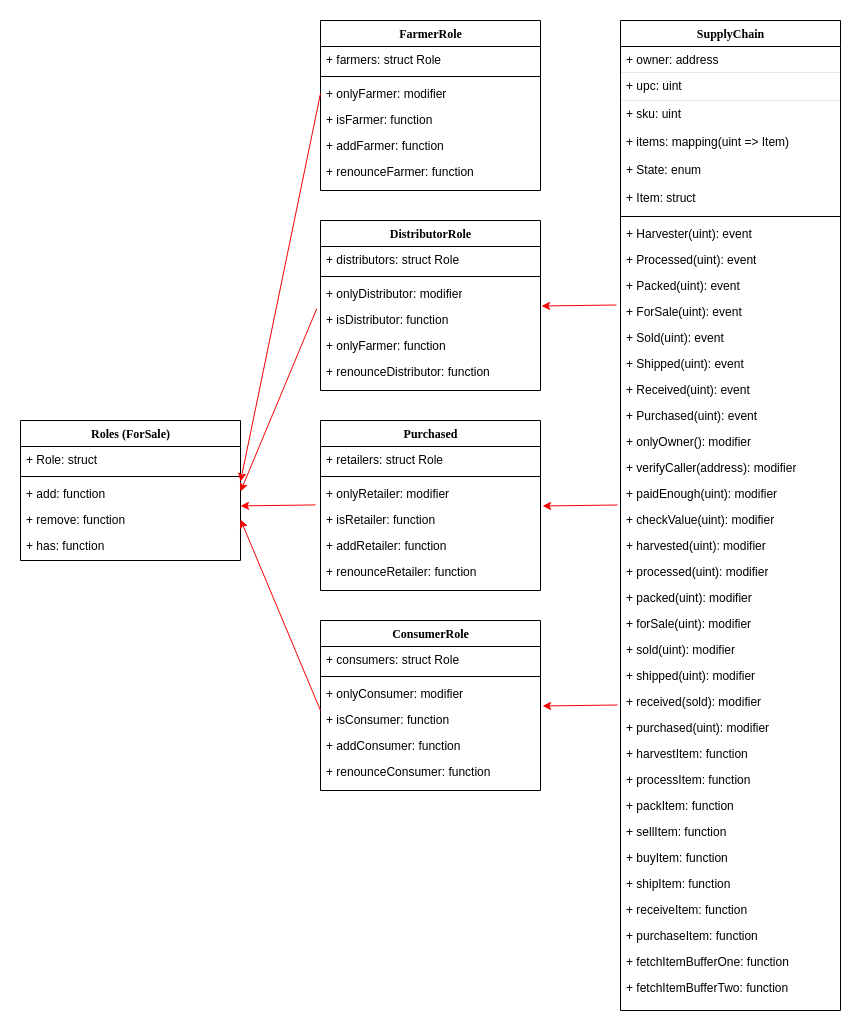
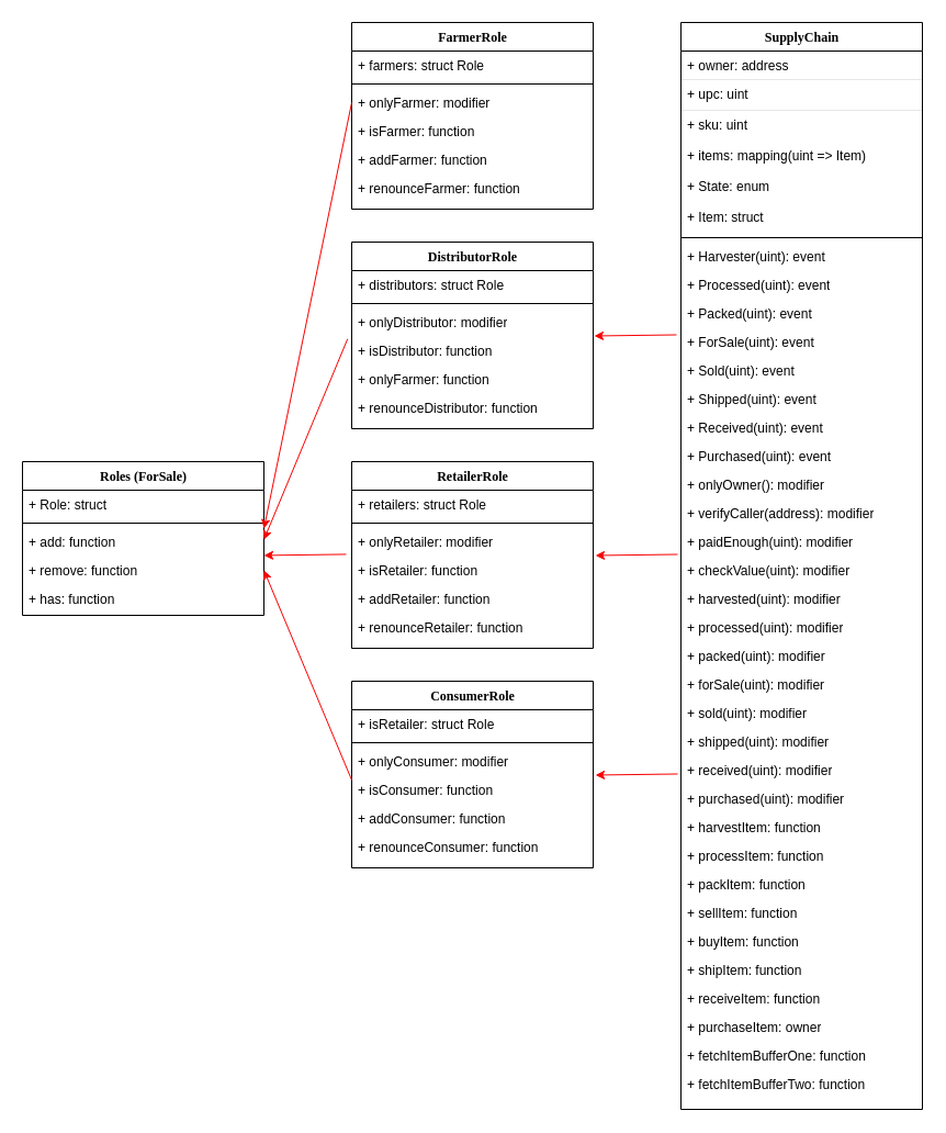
- <mxCell id="55" value="Purchased" style="swimlane;html=1;fontStyle=1;align=center;verticalAlign=top;childLayout=stackLayout;horizontal=1;startSize=26;horizontalStack=0;resizeParent=1;resizeLast=0;collapsible=1;marginBottom=0;swimlaneFillColor=#ffffff;rounded=0;shadow=0;comic=0;labelBackgroundColor=none;strokeWidth=1;fillColor=none;fontFamily=Verdana;fontSize=12" vertex="1" parent="1"><mxGeometry x="320" y="420" width="220" height="170" as="geometry" /></mxCell>
+ <mxCell id="55" value="RetailerRole" style="swimlane;html=1;fontStyle=1;align=center;verticalAlign=top;childLayout=stackLayout;horizontal=1;startSize=26;horizontalStack=0;resizeParent=1;resizeLast=0;collapsible=1;marginBottom=0;swimlaneFillColor=#ffffff;rounded=0;shadow=0;comic=0;labelBackgroundColor=none;strokeWidth=1;fillColor=none;fontFamily=Verdana;fontSize=12" vertex="1" parent="1"><mxGeometry x="320" y="420" width="220" height="170" as="geometry" /></mxCell>
- <mxCell id="63" value="+ consumers: struct Role" style="text;html=1;strokeColor=none;fillColor=none;align=left;verticalAlign=top;spacingLeft=4;spacingRight=4;whiteSpace=wrap;overflow=hidden;rotatable=0;points=[[0,0.5],[1,0.5]];portConstraint=eastwest;" vertex="1" parent="62"><mxGeometry y="26" width="220" height="26" as="geometry" /></mxCell>
+ <mxCell id="63" value="+ isRetailer: struct Role" style="text;html=1;strokeColor=none;fillColor=none;align=left;verticalAlign=top;spacingLeft=4;spacingRight=4;whiteSpace=wrap;overflow=hidden;rotatable=0;points=[[0,0.5],[1,0.5]];portConstraint=eastwest;" vertex="1" parent="62"><mxGeometry y="26" width="220" height="26" as="geometry" /></mxCell>
- <mxCell id="28" value="+ received(sold): modifier" style="text;html=1;strokeColor=none;fillColor=none;align=left;verticalAlign=top;spacingLeft=4;spacingRight=4;whiteSpace=wrap;overflow=hidden;rotatable=0;points=[[0,0.5],[1,0.5]];portConstraint=eastwest;" vertex="1" parent="2"><mxGeometry y="668" width="220" height="26" as="geometry" /></mxCell>
+ <mxCell id="28" value="+ received(uint): modifier" style="text;html=1;strokeColor=none;fillColor=none;align=left;verticalAlign=top;spacingLeft=4;spacingRight=4;whiteSpace=wrap;overflow=hidden;rotatable=0;points=[[0,0.5],[1,0.5]];portConstraint=eastwest;" vertex="1" parent="2"><mxGeometry y="668" width="220" height="26" as="geometry" /></mxCell>
- <mxCell id="37" value="+ purchaseItem: function" style="text;html=1;strokeColor=none;fillColor=none;align=left;verticalAlign=top;spacingLeft=4;spacingRight=4;whiteSpace=wrap;overflow=hidden;rotatable=0;points=[[0,0.5],[1,0.5]];portConstraint=eastwest;" vertex="1" parent="2"><mxGeometry y="902" width="220" height="26" as="geometry" /></mxCell>
+ <mxCell id="37" value="+ purchaseItem: owner" style="text;html=1;strokeColor=none;fillColor=none;align=left;verticalAlign=top;spacingLeft=4;spacingRight=4;whiteSpace=wrap;overflow=hidden;rotatable=0;points=[[0,0.5],[1,0.5]];portConstraint=eastwest;" vertex="1" parent="2"><mxGeometry y="902" width="220" height="26" as="geometry" /></mxCell>
